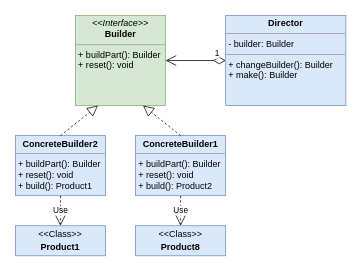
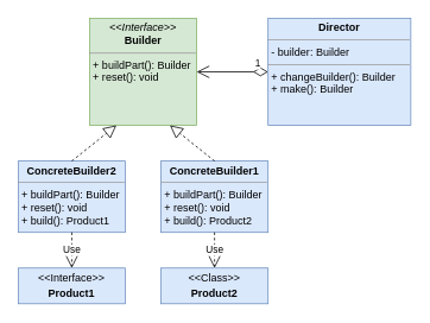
- <mxCell id="2" value="&lt;p style=&quot;margin: 0px ; margin-top: 4px ; text-align: center&quot;&gt;&amp;lt;&amp;lt;Class&amp;gt;&amp;gt;&lt;/p&gt;&lt;p style=&quot;margin: 0px ; margin-top: 4px ; text-align: center&quot;&gt;&lt;b&gt;Product1&lt;/b&gt;&lt;/p&gt;" style="verticalAlign=top;align=left;overflow=fill;fontSize=12;fontFamily=Helvetica;html=1;fillColor=#dae8fc;strokeColor=#6c8ebf;" parent="1" vertex="1"><mxGeometry x="20" y="300" width="120" height="40" as="geometry" /></mxCell>
+ <mxCell id="2" value="&lt;p style=&quot;margin: 0px ; margin-top: 4px ; text-align: center&quot;&gt;&amp;lt;&amp;lt;Interface&amp;gt;&amp;gt;&lt;/p&gt;&lt;p style=&quot;margin: 0px ; margin-top: 4px ; text-align: center&quot;&gt;&lt;b&gt;Product1&lt;/b&gt;&lt;/p&gt;" style="verticalAlign=top;align=left;overflow=fill;fontSize=12;fontFamily=Helvetica;html=1;fillColor=#dae8fc;strokeColor=#6c8ebf;" parent="1" vertex="1"><mxGeometry x="20" y="300" width="120" height="40" as="geometry" /></mxCell>
- <mxCell id="5" value="&lt;p style=&quot;margin: 0px ; margin-top: 4px ; text-align: center&quot;&gt;&amp;lt;&amp;lt;Class&amp;gt;&amp;gt;&lt;/p&gt;&lt;p style=&quot;margin: 0px ; margin-top: 4px ; text-align: center&quot;&gt;&lt;b&gt;Product8&lt;/b&gt;&lt;/p&gt;" style="verticalAlign=top;align=left;overflow=fill;fontSize=12;fontFamily=Helvetica;html=1;fillColor=#dae8fc;strokeColor=#6c8ebf;" parent="1" vertex="1"><mxGeometry x="180" y="300" width="120" height="40" as="geometry" /></mxCell>
+ <mxCell id="5" value="&lt;p style=&quot;margin: 0px ; margin-top: 4px ; text-align: center&quot;&gt;&amp;lt;&amp;lt;Class&amp;gt;&amp;gt;&lt;/p&gt;&lt;p style=&quot;margin: 0px ; margin-top: 4px ; text-align: center&quot;&gt;&lt;b&gt;Product2&lt;/b&gt;&lt;/p&gt;" style="verticalAlign=top;align=left;overflow=fill;fontSize=12;fontFamily=Helvetica;html=1;fillColor=#dae8fc;strokeColor=#6c8ebf;" parent="1" vertex="1"><mxGeometry x="180" y="300" width="120" height="40" as="geometry" /></mxCell>
